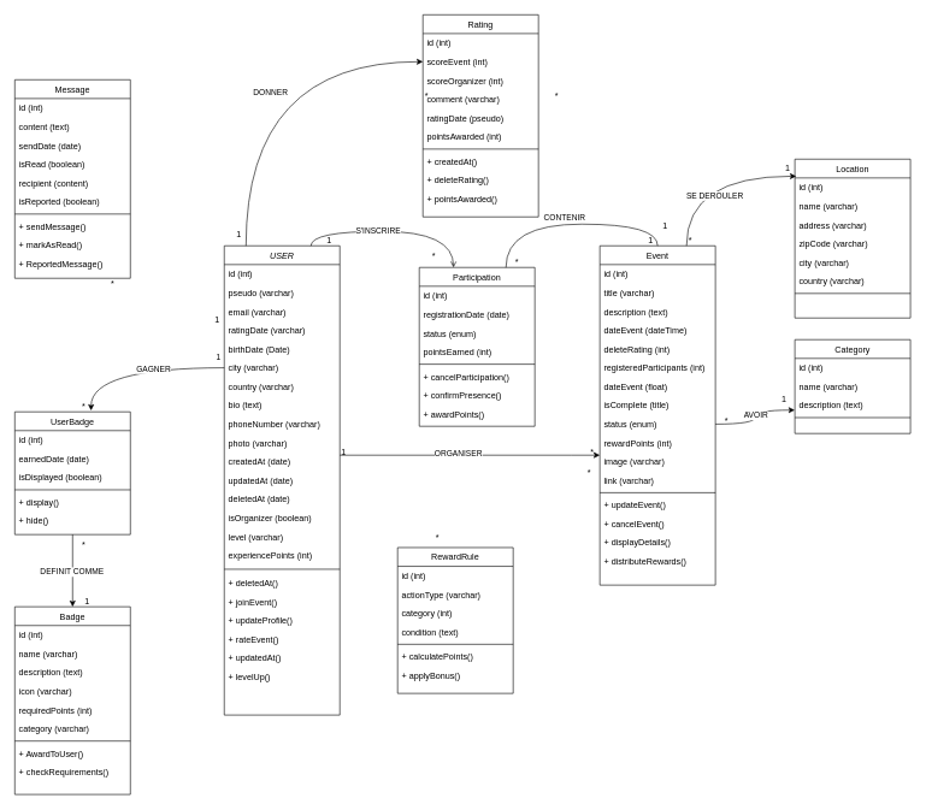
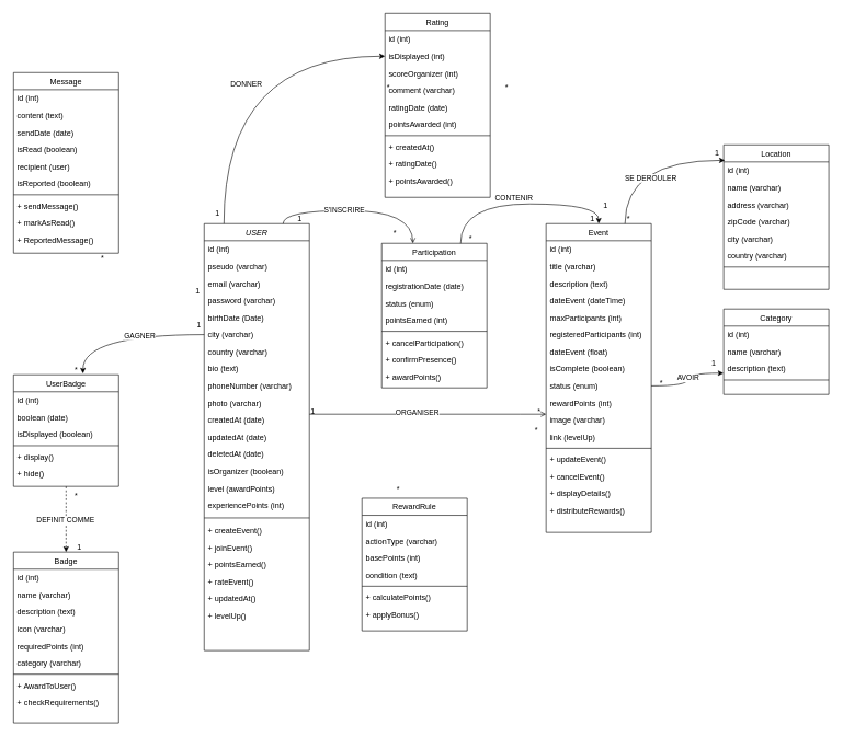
- <mxCell id="65" value="scoreEvent (int)" style="text;align=left;verticalAlign=top;spacingLeft=4;spacingRight=4;overflow=hidden;rotatable=0;points=[[0,0.5],[1,0.5]];portConstraint=eastwest;" vertex="1" parent="63"><mxGeometry y="52" width="160" height="26" as="geometry" /></mxCell>
+ <mxCell id="65" value="isDisplayed (int)" style="text;align=left;verticalAlign=top;spacingLeft=4;spacingRight=4;overflow=hidden;rotatable=0;points=[[0,0.5],[1,0.5]];portConstraint=eastwest;" vertex="1" parent="63"><mxGeometry y="52" width="160" height="26" as="geometry" /></mxCell>
- <mxCell id="68" value="ratingDate (pseudo)" style="text;align=left;verticalAlign=top;spacingLeft=4;spacingRight=4;overflow=hidden;rotatable=0;points=[[0,0.5],[1,0.5]];portConstraint=eastwest;" vertex="1" parent="63"><mxGeometry y="130" width="160" height="26" as="geometry" /></mxCell>
+ <mxCell id="68" value="ratingDate (date)" style="text;align=left;verticalAlign=top;spacingLeft=4;spacingRight=4;overflow=hidden;rotatable=0;points=[[0,0.5],[1,0.5]];portConstraint=eastwest;" vertex="1" parent="63"><mxGeometry y="130" width="160" height="26" as="geometry" /></mxCell>
- <mxCell id="72" value="+ deleteRating()" style="text;align=left;verticalAlign=top;spacingLeft=4;spacingRight=4;overflow=hidden;rotatable=0;points=[[0,0.5],[1,0.5]];portConstraint=eastwest;" vertex="1" parent="63"><mxGeometry y="216" width="160" height="26" as="geometry" /></mxCell>
+ <mxCell id="72" value="+ ratingDate()" style="text;align=left;verticalAlign=top;spacingLeft=4;spacingRight=4;overflow=hidden;rotatable=0;points=[[0,0.5],[1,0.5]];portConstraint=eastwest;" vertex="1" parent="63"><mxGeometry y="216" width="160" height="26" as="geometry" /></mxCell>
- <mxCell id="79" value="recipient (content)" style="text;align=left;verticalAlign=top;spacingLeft=4;spacingRight=4;overflow=hidden;rotatable=0;points=[[0,0.5],[1,0.5]];portConstraint=eastwest;" vertex="1" parent="74"><mxGeometry y="130" width="160" height="26" as="geometry" /></mxCell>
+ <mxCell id="79" value="recipient (user)" style="text;align=left;verticalAlign=top;spacingLeft=4;spacingRight=4;overflow=hidden;rotatable=0;points=[[0,0.5],[1,0.5]];portConstraint=eastwest;" vertex="1" parent="74"><mxGeometry y="130" width="160" height="26" as="geometry" /></mxCell>
- <mxCell id="131" style="edgeStyle=orthogonalEdgeStyle;rounded=0;orthogonalLoop=1;jettySize=auto;html=1;entryX=0.5;entryY=0;entryDx=0;entryDy=0;curved=1;exitX=0.75;exitY=0;exitDx=0;exitDy=0;endArrow=none;" edge="1" parent="1" source="85" target="28"><mxGeometry relative="1" as="geometry"><mxPoint x="700" y="310" as="sourcePoint" /><Array as="points"><mxPoint x="700" y="310" /><mxPoint x="910" y="310" /></Array></mxGeometry></mxCell>
+ <mxCell id="131" style="edgeStyle=orthogonalEdgeStyle;rounded=0;orthogonalLoop=1;jettySize=auto;html=1;entryX=0.5;entryY=0;entryDx=0;entryDy=0;curved=1;exitX=0.75;exitY=0;exitDx=0;exitDy=0;" edge="1" parent="1" source="85" target="28"><mxGeometry relative="1" as="geometry"><mxPoint x="700" y="310" as="sourcePoint" /><Array as="points"><mxPoint x="700" y="310" /><mxPoint x="910" y="310" /></Array></mxGeometry></mxCell>
- <mxCell id="6" value="ratingDate (varchar)" style="text;align=left;verticalAlign=top;spacingLeft=4;spacingRight=4;overflow=hidden;rotatable=0;points=[[0,0.5],[1,0.5]];portConstraint=eastwest;rounded=0;shadow=0;html=0;" vertex="1" parent="2"><mxGeometry y="104" width="160" height="26" as="geometry" /></mxCell>
+ <mxCell id="6" value="password (varchar)" style="text;align=left;verticalAlign=top;spacingLeft=4;spacingRight=4;overflow=hidden;rotatable=0;points=[[0,0.5],[1,0.5]];portConstraint=eastwest;rounded=0;shadow=0;html=0;" vertex="1" parent="2"><mxGeometry y="104" width="160" height="26" as="geometry" /></mxCell>
- <mxCell id="33" value="deleteRating (int)" style="text;align=left;verticalAlign=top;spacingLeft=4;spacingRight=4;overflow=hidden;rotatable=0;points=[[0,0.5],[1,0.5]];portConstraint=eastwest;rounded=0;shadow=0;html=0;" vertex="1" parent="28"><mxGeometry y="130" width="160" height="26" as="geometry" /></mxCell>
+ <mxCell id="33" value="maxParticipants (int)" style="text;align=left;verticalAlign=top;spacingLeft=4;spacingRight=4;overflow=hidden;rotatable=0;points=[[0,0.5],[1,0.5]];portConstraint=eastwest;rounded=0;shadow=0;html=0;" vertex="1" parent="28"><mxGeometry y="130" width="160" height="26" as="geometry" /></mxCell>
- <mxCell id="36" value="isComplete (title)" style="text;align=left;verticalAlign=top;spacingLeft=4;spacingRight=4;overflow=hidden;rotatable=0;points=[[0,0.5],[1,0.5]];portConstraint=eastwest;rounded=0;shadow=0;html=0;" vertex="1" parent="28"><mxGeometry y="208" width="160" height="26" as="geometry" /></mxCell>
+ <mxCell id="36" value="isComplete (boolean)" style="text;align=left;verticalAlign=top;spacingLeft=4;spacingRight=4;overflow=hidden;rotatable=0;points=[[0,0.5],[1,0.5]];portConstraint=eastwest;rounded=0;shadow=0;html=0;" vertex="1" parent="28"><mxGeometry y="208" width="160" height="26" as="geometry" /></mxCell>
- <mxCell id="46" value="" style="endArrow=classic;shadow=0;strokeWidth=1;rounded=0;curved=0;endFill=1;edgeStyle=elbowEdgeStyle;elbow=vertical;" parent="1" source="2" target="28" edge="1"><mxGeometry x="0.5" y="41" relative="1" as="geometry"><mxPoint x="630" y="522" as="sourcePoint" /><mxPoint x="790" y="522" as="targetPoint" /><mxPoint x="-40" y="32" as="offset" /><Array as="points"><mxPoint x="790" y="630" /></Array></mxGeometry></mxCell>
+ <mxCell id="46" value="" style="endArrow=open;shadow=0;strokeWidth=1;rounded=0;curved=0;endFill=1;edgeStyle=elbowEdgeStyle;elbow=vertical;" parent="1" source="2" target="28" edge="1"><mxGeometry x="0.5" y="41" relative="1" as="geometry"><mxPoint x="630" y="522" as="sourcePoint" /><mxPoint x="790" y="522" as="targetPoint" /><mxPoint x="-40" y="32" as="offset" /><Array as="points"><mxPoint x="790" y="630" /></Array></mxGeometry></mxCell>
- <mxCell id="98" value="earnedDate (date)" style="text;align=left;verticalAlign=top;spacingLeft=4;spacingRight=4;overflow=hidden;rotatable=0;points=[[0,0.5],[1,0.5]];portConstraint=eastwest;rounded=0;shadow=0;html=0;" vertex="1" parent="96"><mxGeometry y="52" width="160" height="26" as="geometry" /></mxCell>
+ <mxCell id="98" value="boolean (date)" style="text;align=left;verticalAlign=top;spacingLeft=4;spacingRight=4;overflow=hidden;rotatable=0;points=[[0,0.5],[1,0.5]];portConstraint=eastwest;rounded=0;shadow=0;html=0;" vertex="1" parent="96"><mxGeometry y="52" width="160" height="26" as="geometry" /></mxCell>
- <mxCell id="40" value="link (varchar)" style="text;align=left;verticalAlign=top;spacingLeft=4;spacingRight=4;overflow=hidden;rotatable=0;points=[[0,0.5],[1,0.5]];portConstraint=eastwest;rounded=0;shadow=0;html=0;" vertex="1" parent="28"><mxGeometry y="312" width="160" height="26" as="geometry" /></mxCell>
+ <mxCell id="40" value="link (levelUp)" style="text;align=left;verticalAlign=top;spacingLeft=4;spacingRight=4;overflow=hidden;rotatable=0;points=[[0,0.5],[1,0.5]];portConstraint=eastwest;rounded=0;shadow=0;html=0;" vertex="1" parent="28"><mxGeometry y="312" width="160" height="26" as="geometry" /></mxCell>
- <mxCell id="17" value="level (varchar)" style="text;align=left;verticalAlign=top;spacingLeft=4;spacingRight=4;overflow=hidden;rotatable=0;points=[[0,0.5],[1,0.5]];portConstraint=eastwest;rounded=0;shadow=0;html=0;" vertex="1" parent="2"><mxGeometry y="390" width="160" height="26" as="geometry" /></mxCell>
+ <mxCell id="17" value="level (awardPoints)" style="text;align=left;verticalAlign=top;spacingLeft=4;spacingRight=4;overflow=hidden;rotatable=0;points=[[0,0.5],[1,0.5]];portConstraint=eastwest;rounded=0;shadow=0;html=0;" vertex="1" parent="2"><mxGeometry y="390" width="160" height="26" as="geometry" /></mxCell>
- <mxCell id="94" style="edgeStyle=orthogonalEdgeStyle;rounded=0;orthogonalLoop=1;jettySize=auto;html=1;exitX=0.5;exitY=1;exitDx=0;exitDy=0;" edge="1" parent="1" source="96" target="103"><mxGeometry relative="1" as="geometry" /></mxCell>
+ <mxCell id="94" style="edgeStyle=orthogonalEdgeStyle;rounded=0;orthogonalLoop=1;jettySize=auto;html=1;exitX=0.5;exitY=1;exitDx=0;exitDy=0;dashed=1;" edge="1" parent="1" source="96" target="103"><mxGeometry relative="1" as="geometry" /></mxCell>
- <mxCell id="20" value="+ deletedAt()" style="text;align=left;verticalAlign=top;spacingLeft=4;spacingRight=4;overflow=hidden;rotatable=0;points=[[0,0.5],[1,0.5]];portConstraint=eastwest;" vertex="1" parent="2"><mxGeometry y="454" width="160" height="26" as="geometry" /></mxCell>
+ <mxCell id="20" value="+ createEvent()" style="text;align=left;verticalAlign=top;spacingLeft=4;spacingRight=4;overflow=hidden;rotatable=0;points=[[0,0.5],[1,0.5]];portConstraint=eastwest;" vertex="1" parent="2"><mxGeometry y="454" width="160" height="26" as="geometry" /></mxCell>
- <mxCell id="116" value="category (int)" style="text;align=left;verticalAlign=top;spacingLeft=4;spacingRight=4;overflow=hidden;rotatable=0;points=[[0,0.5],[1,0.5]];portConstraint=eastwest;rounded=0;shadow=0;html=0;" vertex="1" parent="113"><mxGeometry y="78" width="160" height="26" as="geometry" /></mxCell>
+ <mxCell id="116" value="basePoints (int)" style="text;align=left;verticalAlign=top;spacingLeft=4;spacingRight=4;overflow=hidden;rotatable=0;points=[[0,0.5],[1,0.5]];portConstraint=eastwest;rounded=0;shadow=0;html=0;" vertex="1" parent="113"><mxGeometry y="78" width="160" height="26" as="geometry" /></mxCell>
- <mxCell id="22" value="+ updateProfile()" style="text;align=left;verticalAlign=top;spacingLeft=4;spacingRight=4;overflow=hidden;rotatable=0;points=[[0,0.5],[1,0.5]];portConstraint=eastwest;" vertex="1" parent="2"><mxGeometry y="506" width="160" height="26" as="geometry" /></mxCell>
+ <mxCell id="22" value="+ pointsEarned()" style="text;align=left;verticalAlign=top;spacingLeft=4;spacingRight=4;overflow=hidden;rotatable=0;points=[[0,0.5],[1,0.5]];portConstraint=eastwest;" vertex="1" parent="2"><mxGeometry y="506" width="160" height="26" as="geometry" /></mxCell>
